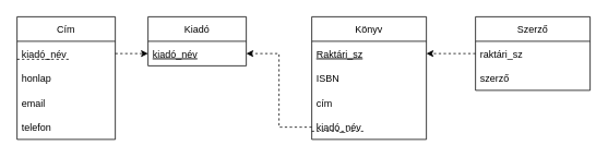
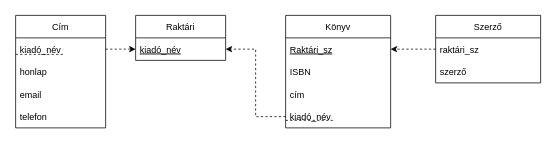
- <mxCell id="2" value="Kiadó" style="swimlane;fontStyle=0;childLayout=stackLayout;horizontal=1;startSize=30;horizontalStack=0;resizeParent=1;resizeParentMax=0;resizeLast=0;collapsible=1;marginBottom=0;" vertex="1" parent="1"><mxGeometry x="180" y="20" width="120" height="60" as="geometry" /></mxCell>
+ <mxCell id="2" value="Raktári" style="swimlane;fontStyle=0;childLayout=stackLayout;horizontal=1;startSize=30;horizontalStack=0;resizeParent=1;resizeParentMax=0;resizeLast=0;collapsible=1;marginBottom=0;" vertex="1" parent="1"><mxGeometry x="180" y="20" width="120" height="60" as="geometry" /></mxCell>
